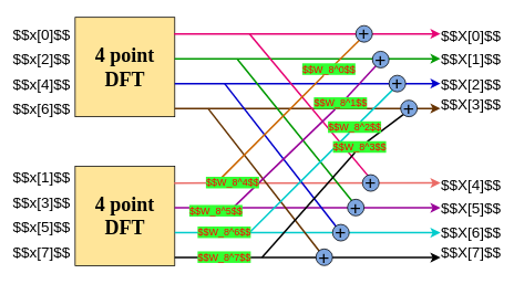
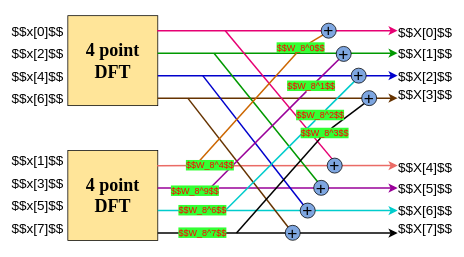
- <mxCell id="37" value="&lt;font style=&quot;background-color: rgb(51, 255, 51);&quot; color=&quot;#ff0000&quot;&gt;$$W_8^0$$&lt;/font&gt;" style="text;html=1;align=center;verticalAlign=middle;whiteSpace=wrap;rounded=0;" vertex="1" parent="1"><mxGeometry x="376" y="76.67" width="40" height="13.33" as="geometry" /></mxCell>
+ <mxCell id="37" value="&lt;font style=&quot;background-color: rgb(51, 255, 51);&quot; color=&quot;#ff0000&quot;&gt;$$W_8^0$$&lt;/font&gt;" style="text;html=1;align=center;verticalAlign=middle;whiteSpace=wrap;rounded=0;" vertex="1" parent="1"><mxGeometry x="381" y="56.67" width="40" height="13.33" as="geometry" /></mxCell>
- <mxCell id="39" value="&lt;font style=&quot;background-color: rgb(51, 255, 51);&quot; color=&quot;#ff0000&quot;&gt;$$W_8^1$$&lt;/font&gt;" style="text;html=1;align=center;verticalAlign=middle;whiteSpace=wrap;rounded=0;" vertex="1" parent="1"><mxGeometry x="390" y="117.67" width="40" height="13.33" as="geometry" /></mxCell>
+ <mxCell id="39" value="&lt;font style=&quot;background-color: rgb(51, 255, 51);&quot; color=&quot;#ff0000&quot;&gt;$$W_8^1$$&lt;/font&gt;" style="text;html=1;align=center;verticalAlign=middle;whiteSpace=wrap;rounded=0;" vertex="1" parent="1"><mxGeometry x="395" y="107.67" width="40" height="13.33" as="geometry" /></mxCell>
- <mxCell id="47" value="&lt;font style=&quot;background-color: rgb(51, 255, 51);&quot; color=&quot;#ff0000&quot;&gt;$$W_8^5$$&lt;/font&gt;" style="text;html=1;align=center;verticalAlign=middle;whiteSpace=wrap;rounded=0;" vertex="1" parent="1"><mxGeometry x="250" y="247.33" width="20" height="14.33" as="geometry" /></mxCell>
+ <mxCell id="47" value="&lt;font style=&quot;background-color: rgb(51, 255, 51);&quot; color=&quot;#ff0000&quot;&gt;$$W_8^9$$&lt;/font&gt;" style="text;html=1;align=center;verticalAlign=middle;whiteSpace=wrap;rounded=0;" vertex="1" parent="1"><mxGeometry x="250" y="247.33" width="20" height="14.33" as="geometry" /></mxCell>
